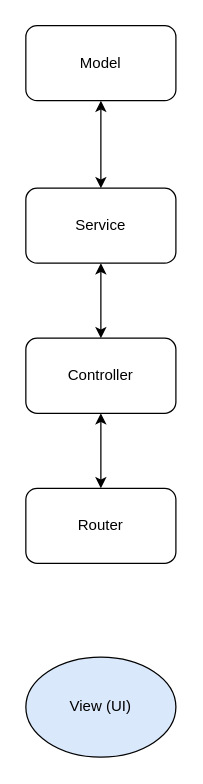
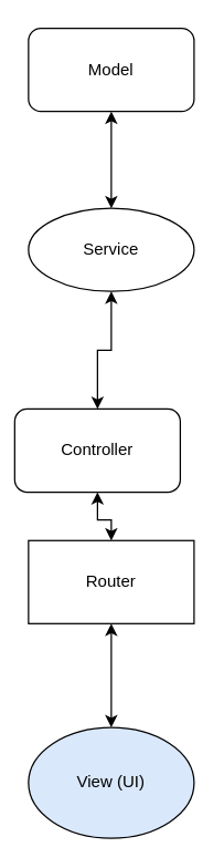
- <mxCell id="7" value="Service" style="rounded=1;whiteSpace=wrap;html=1;" vertex="1" parent="1"><mxGeometry x="20" y="150" width="120" height="60" as="geometry" /></mxCell>
+ <mxCell id="7" value="Service" style="ellipse;whiteSpace=wrap;html=1;" vertex="1" parent="1"><mxGeometry x="20" y="150" width="120" height="60" as="geometry" /></mxCell>
- <mxCell id="3" value="Controller" style="rounded=1;whiteSpace=wrap;html=1;" vertex="1" parent="1"><mxGeometry x="20" y="270" width="120" height="60" as="geometry" /></mxCell>
+ <mxCell id="3" value="Controller" style="rounded=1;whiteSpace=wrap;html=1;" vertex="1" parent="1"><mxGeometry x="10" y="295" width="120" height="60" as="geometry" /></mxCell>
- <mxCell id="5" value="Router" style="rounded=1;whiteSpace=wrap;html=1;" vertex="1" parent="1"><mxGeometry x="20" y="390" width="120" height="60" as="geometry" /></mxCell>
+ <mxCell id="5" value="Router" style="whiteSpace=wrap;html=1;rounded=0;" vertex="1" parent="1"><mxGeometry x="20" y="390" width="120" height="60" as="geometry" /></mxCell>
+ <mxCell id="4" style="edgeStyle=orthogonalEdgeStyle;rounded=0;orthogonalLoop=1;jettySize=auto;html=1;entryX=0.5;entryY=0;entryDx=0;entryDy=0;startArrow=classic;startFill=1;" edge="1" parent="1" source="5" target="10"><mxGeometry relative="1" as="geometry" /></mxCell>
